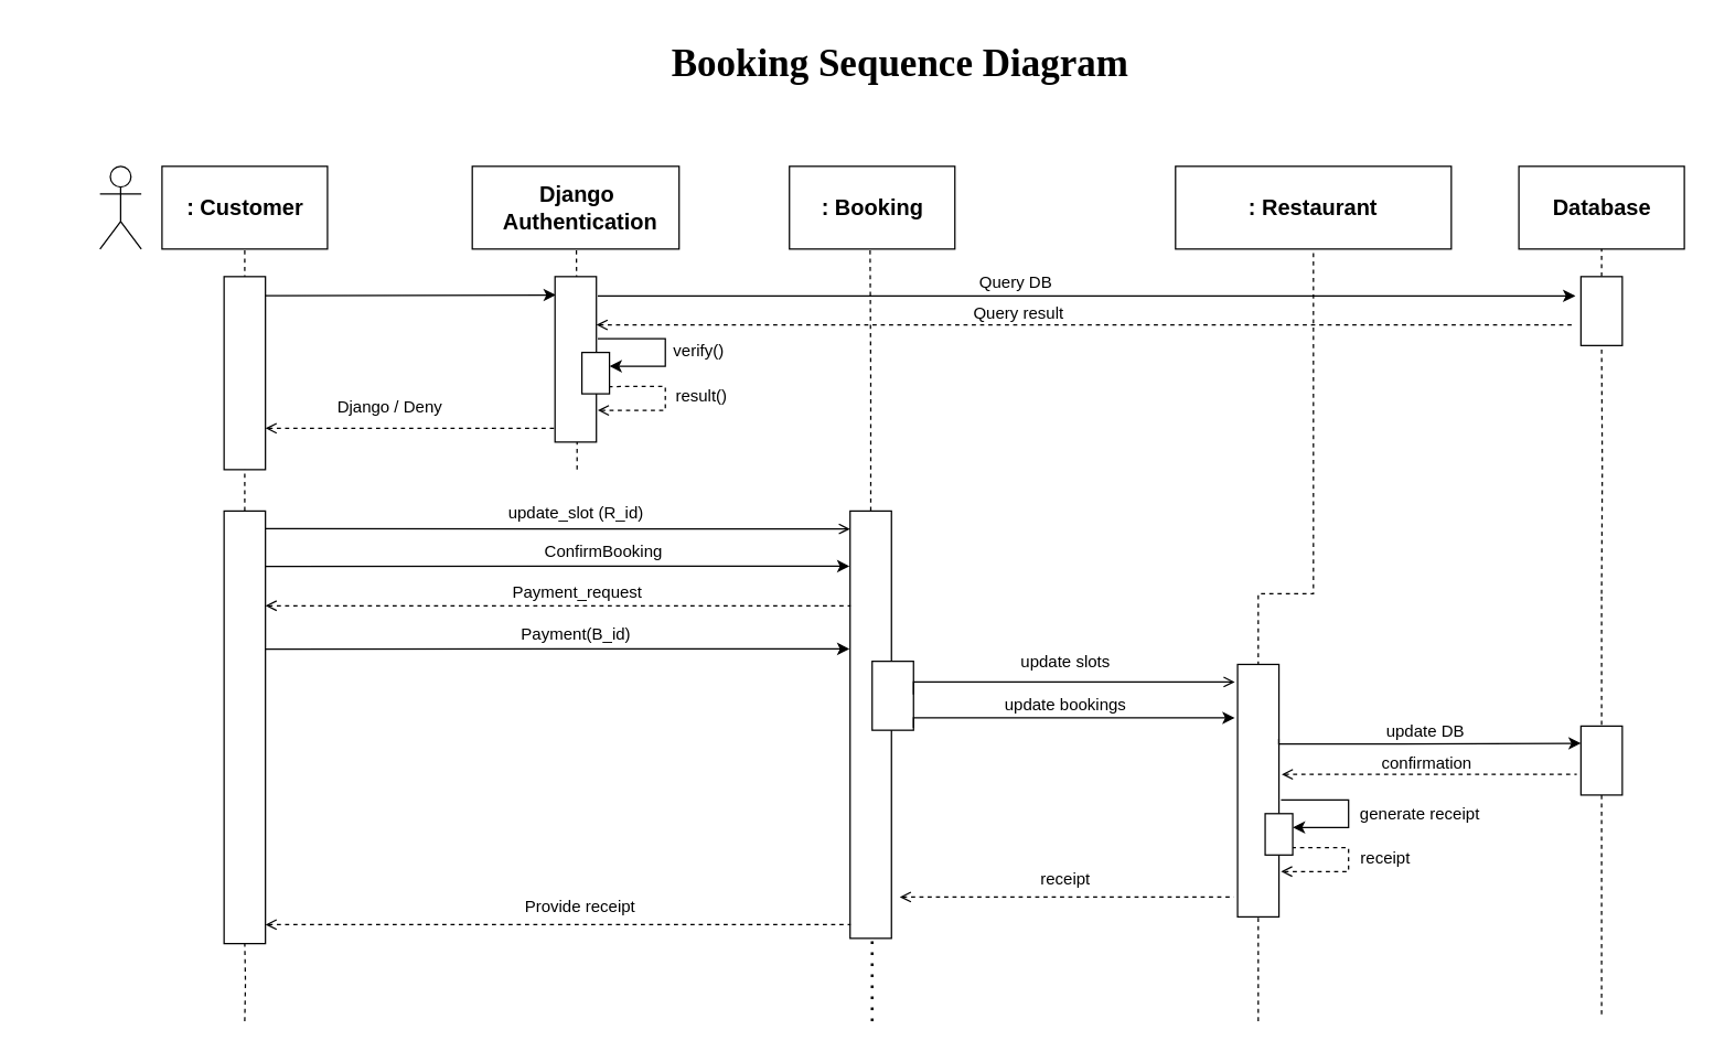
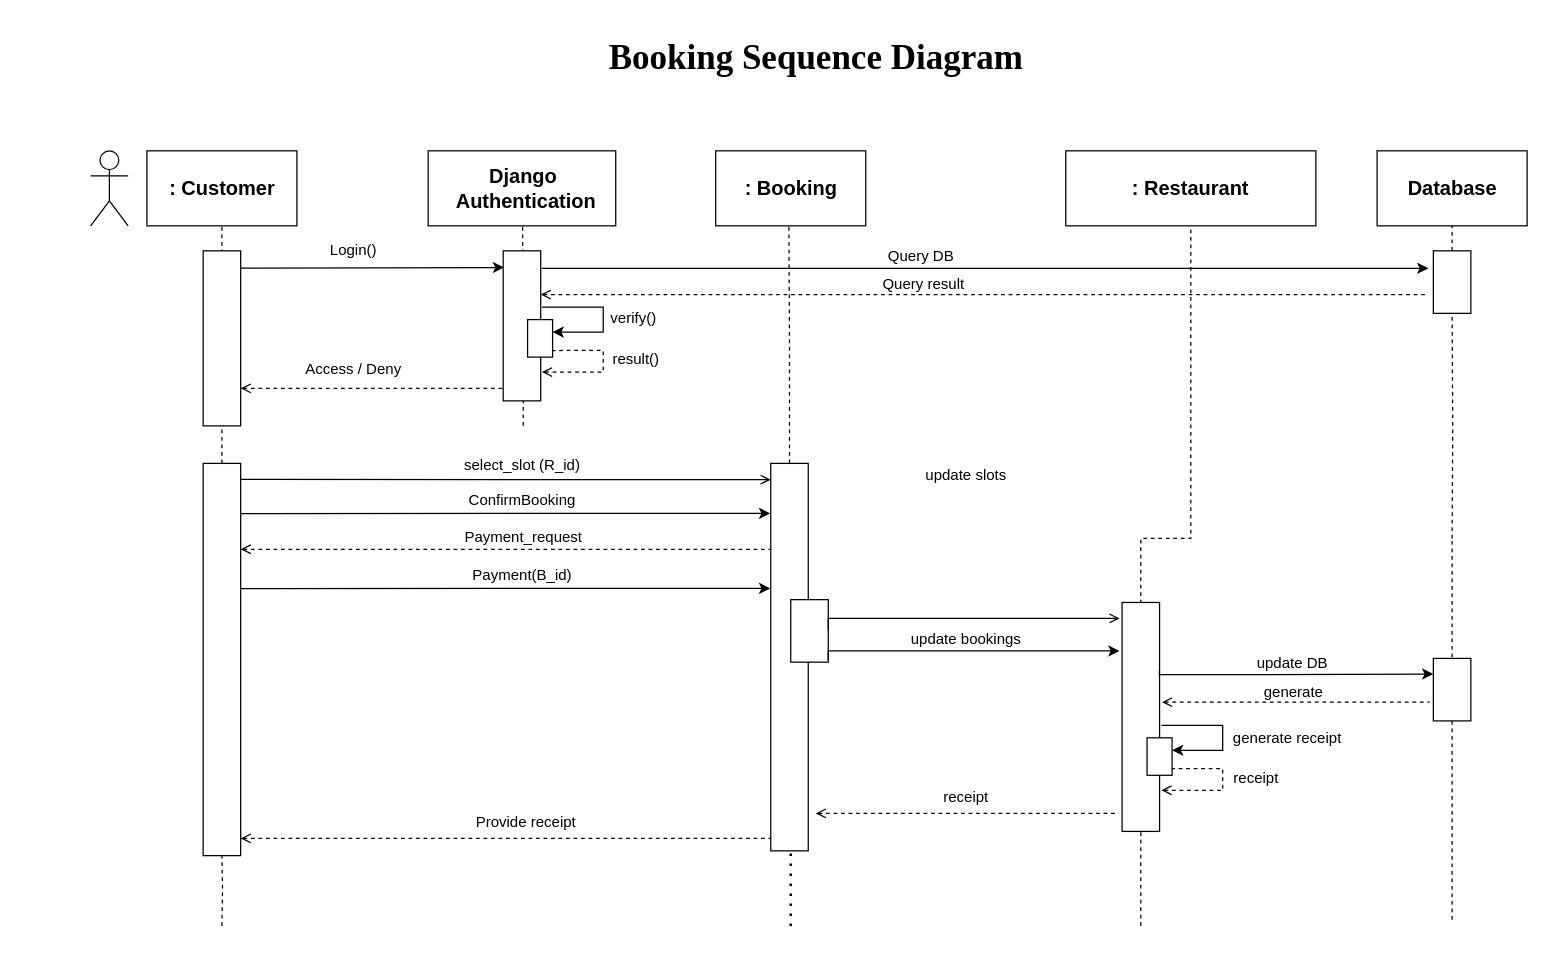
+ <mxCell id="8" value="Login()" style="text;html=1;align=center;verticalAlign=middle;resizable=0;points=[];autosize=1;strokeColor=none;fillColor=none;" parent="1" vertex="1"><mxGeometry x="257" y="190" width="50" height="20" as="geometry" /></mxCell>
- <mxCell id="24" value="Django / Deny" style="text;html=1;align=center;verticalAlign=middle;resizable=0;points=[];autosize=1;strokeColor=none;fillColor=none;" parent="1" vertex="1"><mxGeometry x="237" y="285" width="90" height="20" as="geometry" /></mxCell>
+ <mxCell id="24" value="Access / Deny" style="text;html=1;align=center;verticalAlign=middle;resizable=0;points=[];autosize=1;strokeColor=none;fillColor=none;" parent="1" vertex="1"><mxGeometry x="237" y="285" width="90" height="20" as="geometry" /></mxCell>
- <mxCell id="36" value="update_slot (R_id)" style="text;html=1;align=center;verticalAlign=middle;resizable=0;points=[];autosize=1;strokeColor=none;fillColor=none;" parent="1" vertex="1"><mxGeometry x="362" y="362" width="110" height="20" as="geometry" /></mxCell>
+ <mxCell id="36" value="select_slot (R_id)" style="text;html=1;align=center;verticalAlign=middle;resizable=0;points=[];autosize=1;strokeColor=none;fillColor=none;" parent="1" vertex="1"><mxGeometry x="362" y="362" width="110" height="20" as="geometry" /></mxCell>
- <mxCell id="39" value="ConfirmBooking" style="text;html=1;align=center;verticalAlign=middle;resizable=0;points=[];autosize=1;strokeColor=none;fillColor=none;" parent="1" vertex="1"><mxGeometry x="387" y="390" width="100" height="20" as="geometry" /></mxCell>
+ <mxCell id="39" value="ConfirmBooking" style="text;html=1;align=center;verticalAlign=middle;resizable=0;points=[];autosize=1;strokeColor=none;fillColor=none;" parent="1" vertex="1"><mxGeometry x="367" y="390" width="100" height="20" as="geometry" /></mxCell>
- <mxCell id="49" value="update slots" style="text;html=1;align=center;verticalAlign=middle;resizable=0;points=[];autosize=1;strokeColor=none;fillColor=none;" parent="1" vertex="1"><mxGeometry x="732" y="470" width="80" height="20" as="geometry" /></mxCell>
+ <mxCell id="49" value="update slots" style="text;html=1;align=center;verticalAlign=middle;resizable=0;points=[];autosize=1;strokeColor=none;fillColor=none;" parent="1" vertex="1"><mxGeometry x="732" y="370" width="80" height="20" as="geometry" /></mxCell>
- <mxCell id="58" value="confirmation" style="text;html=1;align=center;verticalAlign=middle;resizable=0;points=[];autosize=1;strokeColor=none;fillColor=none;" parent="1" vertex="1"><mxGeometry x="994" y="543" width="80" height="20" as="geometry" /></mxCell>
+ <mxCell id="58" value="generate" style="text;html=1;align=center;verticalAlign=middle;resizable=0;points=[];autosize=1;strokeColor=none;fillColor=none;" parent="1" vertex="1"><mxGeometry x="994" y="543" width="80" height="20" as="geometry" /></mxCell>
